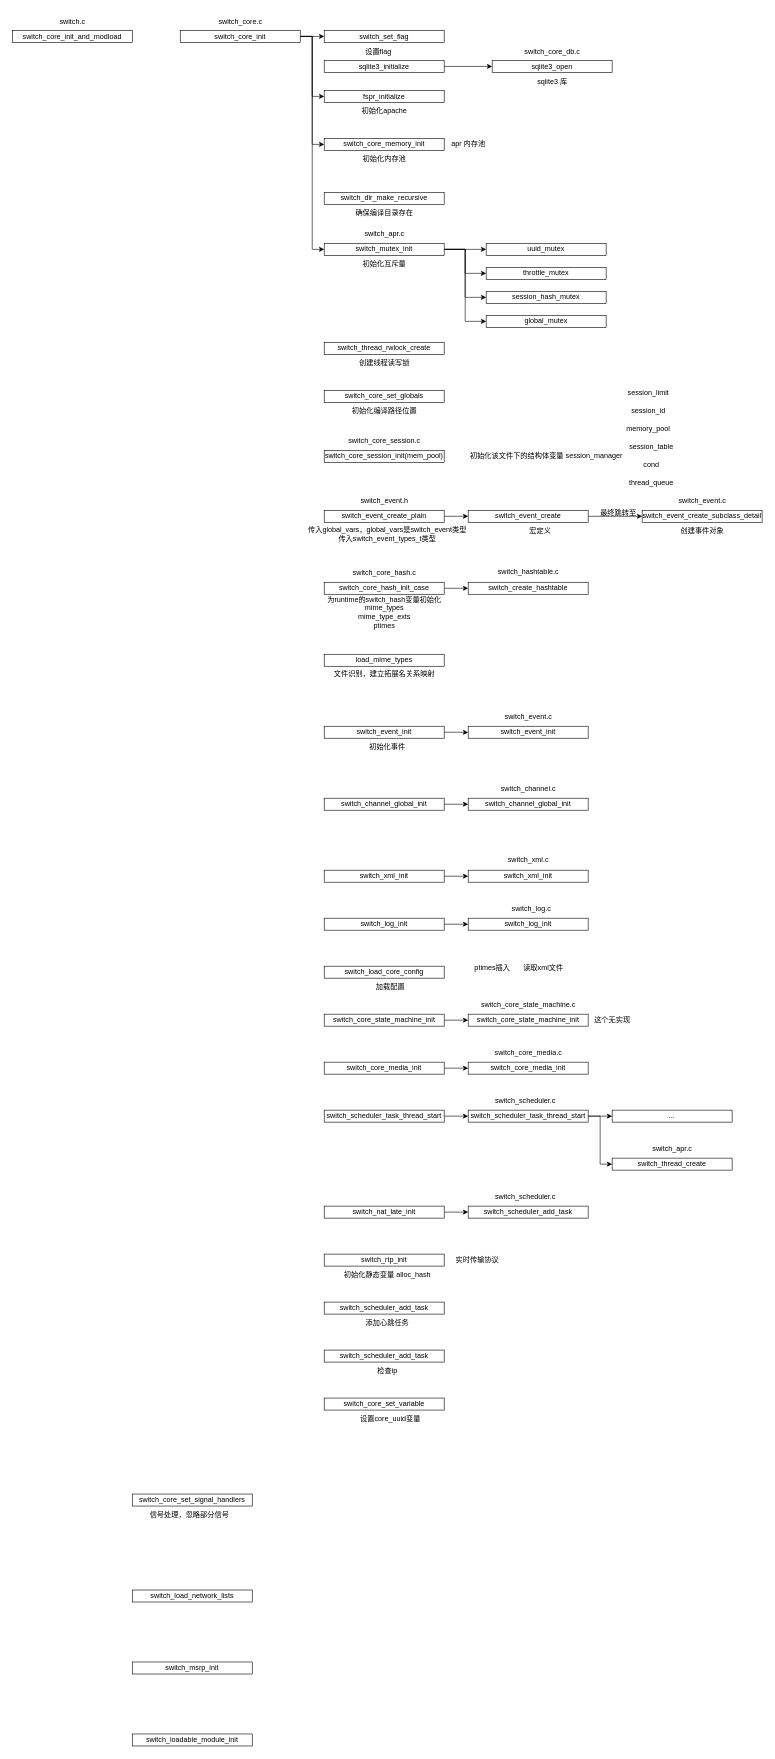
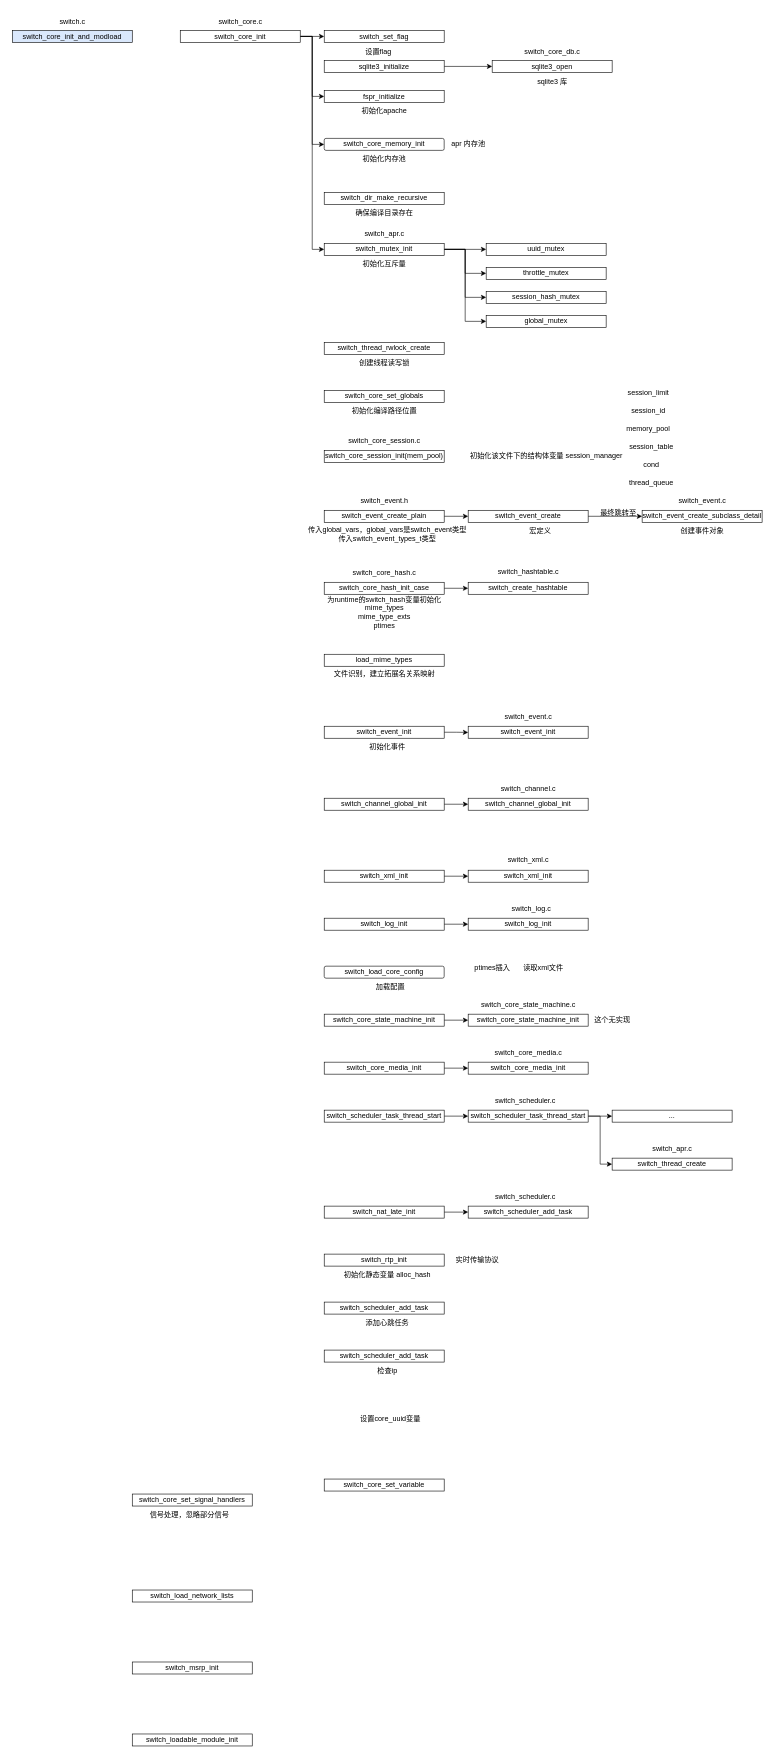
- <mxCell id="2" value="switch_core_init_and_modload" style="rounded=0;whiteSpace=wrap;html=1;" parent="1" vertex="1"><mxGeometry x="20" y="50" width="200" height="20" as="geometry" /></mxCell>
+ <mxCell id="2" value="switch_core_init_and_modload" style="rounded=0;whiteSpace=wrap;html=1;fillColor=#dae8fc;" parent="1" vertex="1"><mxGeometry x="20" y="50" width="200" height="20" as="geometry" /></mxCell>
- <mxCell id="11" value="switch_core_memory_init" style="rounded=0;whiteSpace=wrap;html=1;" vertex="1" parent="1"><mxGeometry x="540" y="230" width="200" height="20" as="geometry" /></mxCell>
+ <mxCell id="11" value="switch_core_memory_init" style="whiteSpace=wrap;html=1;rounded=1;" vertex="1" parent="1"><mxGeometry x="540" y="230" width="200" height="20" as="geometry" /></mxCell>
- <mxCell id="84" value="&lt;span style=&quot;text-align: left;&quot;&gt;switch_load_core_config&lt;/span&gt;" style="rounded=0;whiteSpace=wrap;html=1;" vertex="1" parent="1"><mxGeometry x="540" y="1610" width="200" height="20" as="geometry" /></mxCell>
+ <mxCell id="84" value="&lt;span style=&quot;text-align: left;&quot;&gt;switch_load_core_config&lt;/span&gt;" style="whiteSpace=wrap;html=1;rounded=1;" vertex="1" parent="1"><mxGeometry x="540" y="1610" width="200" height="20" as="geometry" /></mxCell>
- <mxCell id="117" value="&lt;span style=&quot;text-align: left;&quot;&gt;switch_core_set_variable&lt;/span&gt;" style="rounded=0;whiteSpace=wrap;html=1;" vertex="1" parent="1"><mxGeometry x="540" y="2330" width="200" height="20" as="geometry" /></mxCell>
+ <mxCell id="117" value="&lt;span style=&quot;text-align: left;&quot;&gt;switch_core_set_variable&lt;/span&gt;" style="rounded=0;whiteSpace=wrap;html=1;" vertex="1" parent="1"><mxGeometry x="540" y="2465" width="200" height="20" as="geometry" /></mxCell>
